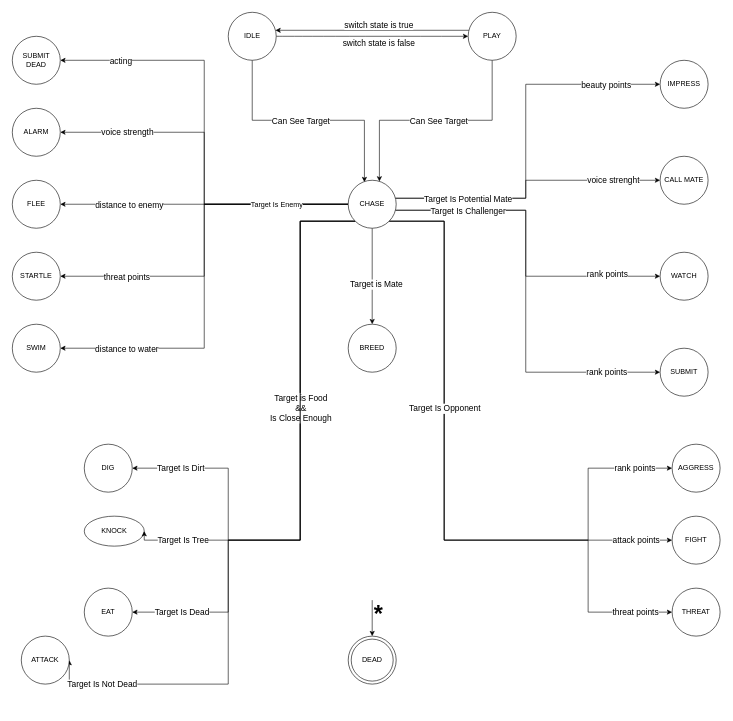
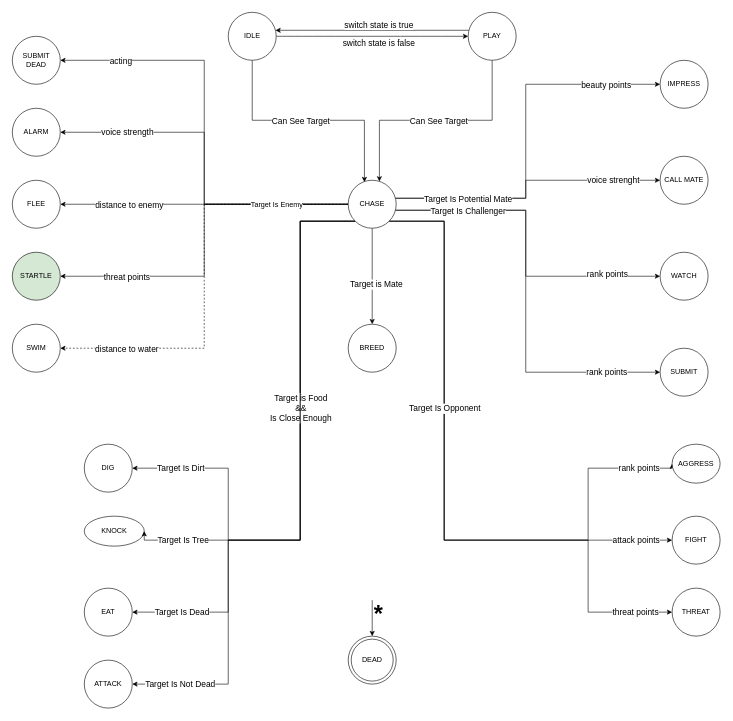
- <mxCell id="20" value="STARTLE" style="ellipse;whiteSpace=wrap;html=1;aspect=fixed;" vertex="1" parent="1"><mxGeometry x="20" y="420" width="80" height="80" as="geometry" /></mxCell>
+ <mxCell id="20" value="STARTLE" style="ellipse;whiteSpace=wrap;html=1;aspect=fixed;fillColor=#d5e8d4;" vertex="1" parent="1"><mxGeometry x="20" y="420" width="80" height="80" as="geometry" /></mxCell>
- <mxCell id="34" style="edgeStyle=orthogonalEdgeStyle;rounded=0;orthogonalLoop=1;jettySize=auto;html=1;entryX=1;entryY=0.5;entryDx=0;entryDy=0;" edge="1" parent="1" source="62" target="14"><mxGeometry relative="1" as="geometry" /></mxCell>
+ <mxCell id="34" style="edgeStyle=orthogonalEdgeStyle;rounded=0;orthogonalLoop=1;jettySize=auto;html=1;entryX=1;entryY=0.5;entryDx=0;entryDy=0;dashed=1;" edge="1" parent="1" source="62" target="14"><mxGeometry relative="1" as="geometry" /></mxCell>
- <mxCell id="65" value="AGGRESS" style="ellipse;whiteSpace=wrap;html=1;aspect=fixed;" vertex="1" parent="1"><mxGeometry x="1120" y="740" width="80" height="80" as="geometry" /></mxCell>
+ <mxCell id="65" value="AGGRESS" style="ellipse;whiteSpace=wrap;html=1;aspect=fixed;" vertex="1" parent="1"><mxGeometry x="1120" y="740" width="80" height="65" as="geometry" /></mxCell>
- <mxCell id="69" value="ATTACK" style="ellipse;whiteSpace=wrap;html=1;aspect=fixed;" vertex="1" parent="1"><mxGeometry x="35" y="1060" width="80" height="80" as="geometry" /></mxCell>
+ <mxCell id="69" value="ATTACK" style="ellipse;whiteSpace=wrap;html=1;aspect=fixed;" vertex="1" parent="1"><mxGeometry x="140" y="1100" width="80" height="80" as="geometry" /></mxCell>
